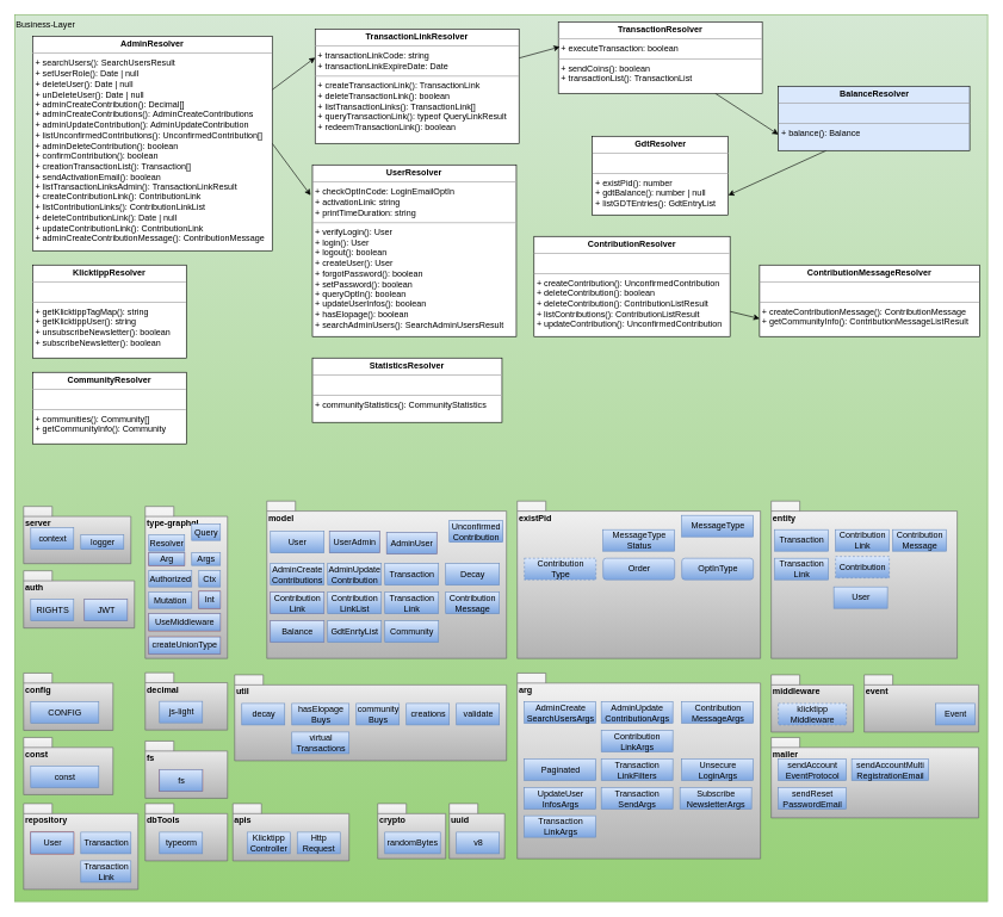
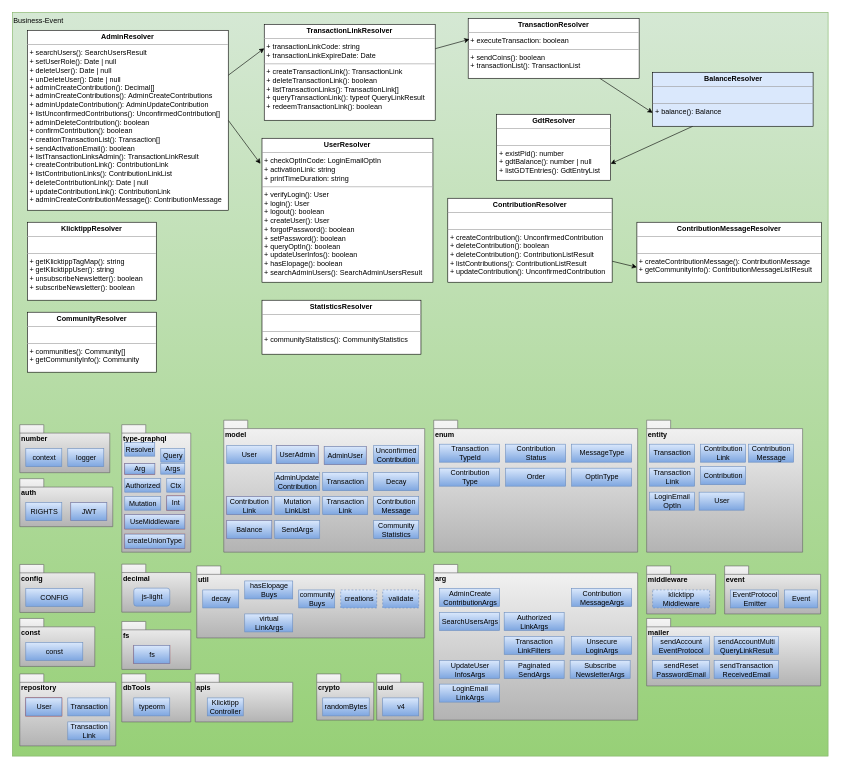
- <mxCell id="2" value="Business-Layer" style="rounded=0;whiteSpace=wrap;html=1;fillColor=#d5e8d4;strokeColor=#82b366;gradientColor=#97d077;align=left;verticalAlign=top;" parent="1" vertex="1"><mxGeometry x="20" y="20" width="1360" height="1240" as="geometry" /></mxCell>
+ <mxCell id="2" value="Business-Event" style="rounded=0;whiteSpace=wrap;html=1;fillColor=#d5e8d4;strokeColor=#82b366;gradientColor=#97d077;align=left;verticalAlign=top;" parent="1" vertex="1"><mxGeometry x="20" y="20" width="1360" height="1240" as="geometry" /></mxCell>
- <mxCell id="27" value="existPid" style="shape=folder;fontStyle=1;spacingTop=10;tabWidth=40;tabHeight=14;tabPosition=left;html=1;align=left;verticalAlign=top;fillColor=#f5f5f5;gradientColor=#b3b3b3;strokeColor=#666666;" vertex="1" parent="1"><mxGeometry x="722.5" y="700" width="340" height="220" as="geometry" /></mxCell>
+ <mxCell id="27" value="enum" style="shape=folder;fontStyle=1;spacingTop=10;tabWidth=40;tabHeight=14;tabPosition=left;html=1;align=left;verticalAlign=top;fillColor=#f5f5f5;gradientColor=#b3b3b3;strokeColor=#666666;" vertex="1" parent="1"><mxGeometry x="722.5" y="700" width="340" height="220" as="geometry" /></mxCell>
- <mxCell id="3" value="server" style="shape=folder;fontStyle=1;spacingTop=10;tabWidth=40;tabHeight=14;tabPosition=left;html=1;align=left;verticalAlign=top;fillColor=#f5f5f5;gradientColor=#b3b3b3;strokeColor=#666666;" vertex="1" parent="1"><mxGeometry x="32.5" y="707.5" width="150" height="80" as="geometry" /></mxCell>
+ <mxCell id="3" value="number" style="shape=folder;fontStyle=1;spacingTop=10;tabWidth=40;tabHeight=14;tabPosition=left;html=1;align=left;verticalAlign=top;fillColor=#f5f5f5;gradientColor=#b3b3b3;strokeColor=#666666;" vertex="1" parent="1"><mxGeometry x="32.5" y="707.5" width="150" height="80" as="geometry" /></mxCell>
- <mxCell id="44" value="MessageType" style="html=1;fillColor=#dae8fc;gradientColor=#7ea6e0;strokeColor=#6c8ebf;" vertex="1" parent="1"><mxGeometry x="952.5" y="720" width="100" height="30" as="geometry" /></mxCell>
+ <mxCell id="44" value="MessageType" style="html=1;fillColor=#dae8fc;gradientColor=#7ea6e0;strokeColor=#6c8ebf;" vertex="1" parent="1"><mxGeometry x="952.5" y="740" width="100" height="30" as="geometry" /></mxCell>
- <mxCell id="72" value="Unconfirmed&lt;br&gt;Contribution" style="html=1;fillColor=#dae8fc;gradientColor=#7ea6e0;strokeColor=#6c8ebf;" vertex="1" parent="1"><mxGeometry x="627.5" y="727.5" width="75" height="30" as="geometry" /></mxCell>
+ <mxCell id="72" value="Unconfirmed&lt;br&gt;Contribution" style="html=1;fillColor=#dae8fc;gradientColor=#7ea6e0;strokeColor=#6c8ebf;" vertex="1" parent="1"><mxGeometry x="622.5" y="742.5" width="75" height="30" as="geometry" /></mxCell>
- <mxCell id="49" value="Query" style="rounded=0;whiteSpace=wrap;html=1;fillColor=#dae8fc;gradientColor=#7ea6e0;strokeColor=#6c8ebf;" vertex="1" parent="1"><mxGeometry x="267.5" y="732.5" width="40" height="22.5" as="geometry" /></mxCell>
+ <mxCell id="49" value="Query" style="rounded=0;whiteSpace=wrap;html=1;fillColor=#dae8fc;gradientColor=#7ea6e0;strokeColor=#6c8ebf;" vertex="1" parent="1"><mxGeometry x="267.5" y="747.5" width="40" height="22.5" as="geometry" /></mxCell>
- <mxCell id="4" value="context" style="html=1;fillColor=#dae8fc;gradientColor=#7ea6e0;strokeColor=#6c8ebf;" vertex="1" parent="1"><mxGeometry x="42.5" y="737.5" width="60" height="30" as="geometry" /></mxCell>
+ <mxCell id="4" value="context" style="html=1;fillColor=#dae8fc;gradientColor=#7ea6e0;strokeColor=#6c8ebf;" vertex="1" parent="1"><mxGeometry x="42.5" y="747.5" width="60" height="30" as="geometry" /></mxCell>
+ <mxCell id="28" value="Transaction&lt;br&gt;TypeId" style="html=1;fillColor=#dae8fc;gradientColor=#7ea6e0;strokeColor=#6c8ebf;" vertex="1" parent="1"><mxGeometry x="732.5" y="740" width="100" height="30" as="geometry" /></mxCell>
- <mxCell id="30" value="MessageType&lt;br&gt;Status" style="html=1;fillColor=#dae8fc;gradientColor=#7ea6e0;strokeColor=#6c8ebf;" vertex="1" parent="1"><mxGeometry x="842.5" y="740" width="100" height="30" as="geometry" /></mxCell>
+ <mxCell id="30" value="Contribution&lt;br&gt;Status" style="html=1;fillColor=#dae8fc;gradientColor=#7ea6e0;strokeColor=#6c8ebf;" vertex="1" parent="1"><mxGeometry x="842.5" y="740" width="100" height="30" as="geometry" /></mxCell>
- <mxCell id="5" value="logger" style="html=1;fillColor=#dae8fc;gradientColor=#7ea6e0;strokeColor=#6c8ebf;" vertex="1" parent="1"><mxGeometry x="112.5" y="747.5" width="60" height="20" as="geometry" /></mxCell>
+ <mxCell id="5" value="logger" style="html=1;fillColor=#dae8fc;gradientColor=#7ea6e0;strokeColor=#6c8ebf;" vertex="1" parent="1"><mxGeometry x="112.5" y="747.5" width="60" height="30" as="geometry" /></mxCell>
- <mxCell id="48" value="Resolver" style="rounded=0;whiteSpace=wrap;html=1;fillColor=#dae8fc;gradientColor=#7ea6e0;strokeColor=#6c8ebf;" vertex="1" parent="1"><mxGeometry x="207.5" y="747.5" width="50" height="22.5" as="geometry" /></mxCell>
+ <mxCell id="48" value="Resolver" style="rounded=0;whiteSpace=wrap;html=1;fillColor=#dae8fc;gradientColor=#7ea6e0;strokeColor=#6c8ebf;" vertex="1" parent="1"><mxGeometry x="207.5" y="737.5" width="50" height="22.5" as="geometry" /></mxCell>
- <mxCell id="23" value="Contribution" style="html=1;fillColor=#dae8fc;gradientColor=#7ea6e0;strokeColor=#6c8ebf;dashed=1;" vertex="1" parent="1"><mxGeometry x="1167.5" y="777.5" width="75" height="30" as="geometry" /></mxCell>
+ <mxCell id="23" value="Contribution" style="html=1;fillColor=#dae8fc;gradientColor=#7ea6e0;strokeColor=#6c8ebf;" vertex="1" parent="1"><mxGeometry x="1167.5" y="777.5" width="75" height="30" as="geometry" /></mxCell>
- <mxCell id="29" value="Contribution&lt;br&gt;Type" style="html=1;fillColor=#dae8fc;gradientColor=#7ea6e0;strokeColor=#6c8ebf;dashed=1;" vertex="1" parent="1"><mxGeometry x="732.5" y="780" width="100" height="30" as="geometry" /></mxCell>
+ <mxCell id="29" value="Contribution&lt;br&gt;Type" style="html=1;fillColor=#dae8fc;gradientColor=#7ea6e0;strokeColor=#6c8ebf;" vertex="1" parent="1"><mxGeometry x="732.5" y="780" width="100" height="30" as="geometry" /></mxCell>
- <mxCell id="33" value="Order" style="html=1;fillColor=#dae8fc;gradientColor=#7ea6e0;strokeColor=#6c8ebf;rounded=1;" vertex="1" parent="1"><mxGeometry x="842.5" y="780" width="100" height="30" as="geometry" /></mxCell>
+ <mxCell id="33" value="Order" style="html=1;fillColor=#dae8fc;gradientColor=#7ea6e0;strokeColor=#6c8ebf;" vertex="1" parent="1"><mxGeometry x="842.5" y="780" width="100" height="30" as="geometry" /></mxCell>
- <mxCell id="62" value="OptInType" style="html=1;fillColor=#dae8fc;gradientColor=#7ea6e0;strokeColor=#6c8ebf;rounded=1;" vertex="1" parent="1"><mxGeometry x="952.5" y="780" width="100" height="30" as="geometry" /></mxCell>
+ <mxCell id="62" value="OptInType" style="html=1;fillColor=#dae8fc;gradientColor=#7ea6e0;strokeColor=#6c8ebf;" vertex="1" parent="1"><mxGeometry x="952.5" y="780" width="100" height="30" as="geometry" /></mxCell>
- <mxCell id="73" value="AdminCreate&lt;br&gt;Contributions" style="html=1;fillColor=#dae8fc;gradientColor=#7ea6e0;strokeColor=#6c8ebf;" vertex="1" parent="1"><mxGeometry x="377.5" y="787.5" width="75" height="30" as="geometry" /></mxCell>
+ <mxCell id="25" value="LoginEmail&lt;br&gt;OptIn" style="html=1;fillColor=#dae8fc;gradientColor=#7ea6e0;strokeColor=#6c8ebf;" vertex="1" parent="1"><mxGeometry x="1082.5" y="820" width="75" height="30" as="geometry" /></mxCell>
- <mxCell id="76" value="Contribution&lt;br&gt;LinkList" style="html=1;fillColor=#dae8fc;gradientColor=#7ea6e0;strokeColor=#6c8ebf;" vertex="1" parent="1"><mxGeometry x="457.5" y="827.5" width="75" height="30" as="geometry" /></mxCell>
+ <mxCell id="76" value="Mutation&lt;br&gt;LinkList" style="html=1;fillColor=#dae8fc;gradientColor=#7ea6e0;strokeColor=#6c8ebf;" vertex="1" parent="1"><mxGeometry x="457.5" y="827.5" width="75" height="30" as="geometry" /></mxCell>
- <mxCell id="89" value="GdtEnrtyList" style="html=1;fillColor=#dae8fc;gradientColor=#7ea6e0;strokeColor=#6c8ebf;" vertex="1" parent="1"><mxGeometry x="457.5" y="867.5" width="75" height="30" as="geometry" /></mxCell>
+ <mxCell id="89" value="SendArgs" style="html=1;fillColor=#dae8fc;gradientColor=#7ea6e0;strokeColor=#6c8ebf;" vertex="1" parent="1"><mxGeometry x="457.5" y="867.5" width="75" height="30" as="geometry" /></mxCell>
- <mxCell id="93" value="Community" style="html=1;fillColor=#dae8fc;gradientColor=#7ea6e0;strokeColor=#6c8ebf;" vertex="1" parent="1"><mxGeometry x="537.5" y="867.5" width="75" height="30" as="geometry" /></mxCell>
+ <mxCell id="95" value="Community&lt;br&gt;Statistics" style="html=1;fillColor=#dae8fc;gradientColor=#7ea6e0;strokeColor=#6c8ebf;" vertex="1" parent="1"><mxGeometry x="622.5" y="867.5" width="75" height="30" as="geometry" /></mxCell>
- <mxCell id="70" value="js-light" style="html=1;fillColor=#dae8fc;gradientColor=#7ea6e0;strokeColor=#6c8ebf;" vertex="1" parent="1"><mxGeometry x="222.5" y="980" width="60" height="30" as="geometry" /></mxCell>
+ <mxCell id="70" value="js-light" style="html=1;fillColor=#dae8fc;gradientColor=#7ea6e0;strokeColor=#6c8ebf;rounded=1;" vertex="1" parent="1"><mxGeometry x="222.5" y="980" width="60" height="30" as="geometry" /></mxCell>
- <mxCell id="12" value="AdminCreate&lt;br&gt;SearchUsersArgs" style="html=1;fillColor=#dae8fc;gradientColor=#7ea6e0;strokeColor=#6c8ebf;" vertex="1" parent="1"><mxGeometry x="732.5" y="980.5" width="100" height="30" as="geometry" /></mxCell>
+ <mxCell id="12" value="AdminCreate&lt;br&gt;ContributionArgs" style="html=1;fillColor=#dae8fc;gradientColor=#7ea6e0;strokeColor=#6c8ebf;" vertex="1" parent="1"><mxGeometry x="732.5" y="980.5" width="100" height="30" as="geometry" /></mxCell>
- <mxCell id="13" value="AdminUpdate&lt;br&gt;ContributionArgs" style="html=1;fillColor=#dae8fc;gradientColor=#7ea6e0;strokeColor=#6c8ebf;" vertex="1" parent="1"><mxGeometry x="840" y="980.5" width="100" height="30" as="geometry" /></mxCell>
- <mxCell id="24" value="hasElopage&lt;br&gt;Buys" style="html=1;fillColor=#dae8fc;gradientColor=#7ea6e0;strokeColor=#6c8ebf;" vertex="1" parent="1"><mxGeometry x="407.5" y="983" width="80" height="30" as="geometry" /></mxCell>
+ <mxCell id="24" value="hasElopage&lt;br&gt;Buys" style="html=1;fillColor=#dae8fc;gradientColor=#7ea6e0;strokeColor=#6c8ebf;" vertex="1" parent="1"><mxGeometry x="407.5" y="968" width="80" height="30" as="geometry" /></mxCell>
- <mxCell id="39" value="creations" style="html=1;fillColor=#dae8fc;gradientColor=#7ea6e0;strokeColor=#6c8ebf;" vertex="1" parent="1"><mxGeometry x="567.5" y="983" width="60" height="30" as="geometry" /></mxCell>
+ <mxCell id="39" value="creations" style="html=1;fillColor=#dae8fc;gradientColor=#7ea6e0;strokeColor=#6c8ebf;dashed=1;" vertex="1" parent="1"><mxGeometry x="567.5" y="983" width="60" height="30" as="geometry" /></mxCell>
- <mxCell id="86" value="validate" style="html=1;fillColor=#dae8fc;gradientColor=#7ea6e0;strokeColor=#6c8ebf;" vertex="1" parent="1"><mxGeometry x="637.5" y="983" width="60" height="30" as="geometry" /></mxCell>
+ <mxCell id="86" value="validate" style="html=1;fillColor=#dae8fc;gradientColor=#7ea6e0;strokeColor=#6c8ebf;dashed=1;" vertex="1" parent="1"><mxGeometry x="637.5" y="983" width="60" height="30" as="geometry" /></mxCell>
+ <mxCell id="66" value="EventProtocol&lt;br&gt;Emitter" style="html=1;fillColor=#dae8fc;gradientColor=#7ea6e0;strokeColor=#6c8ebf;" vertex="1" parent="1"><mxGeometry x="1217.5" y="983" width="80" height="30" as="geometry" /></mxCell>
+ <mxCell id="14" value="SearchUsersArgs" style="html=1;fillColor=#dae8fc;gradientColor=#7ea6e0;strokeColor=#6c8ebf;" vertex="1" parent="1"><mxGeometry x="732.5" y="1020.5" width="100" height="30" as="geometry" /></mxCell>
- <mxCell id="15" value="Contribution&lt;br&gt;LinkArgs" style="html=1;fillColor=#dae8fc;gradientColor=#7ea6e0;strokeColor=#6c8ebf;" vertex="1" parent="1"><mxGeometry x="840" y="1020.5" width="100" height="30" as="geometry" /></mxCell>
+ <mxCell id="15" value="Authorized&lt;br&gt;LinkArgs" style="html=1;fillColor=#dae8fc;gradientColor=#7ea6e0;strokeColor=#6c8ebf;" vertex="1" parent="1"><mxGeometry x="840" y="1020.5" width="100" height="30" as="geometry" /></mxCell>
- <mxCell id="87" value="virtual&lt;br&gt;Transactions" style="html=1;fillColor=#dae8fc;gradientColor=#7ea6e0;strokeColor=#6c8ebf;" vertex="1" parent="1"><mxGeometry x="407.5" y="1023" width="80" height="30" as="geometry" /></mxCell>
+ <mxCell id="87" value="virtual&lt;br&gt;LinkArgs" style="html=1;fillColor=#dae8fc;gradientColor=#7ea6e0;strokeColor=#6c8ebf;" vertex="1" parent="1"><mxGeometry x="407.5" y="1023" width="80" height="30" as="geometry" /></mxCell>
- <mxCell id="31" value="Paginated" style="html=1;fillColor=#dae8fc;gradientColor=#7ea6e0;strokeColor=#6c8ebf;" vertex="1" parent="1"><mxGeometry x="732.5" y="1060.5" width="100" height="30" as="geometry" /></mxCell>
- <mxCell id="64" value="sendAccountMulti&lt;br&gt;RegistrationEmail" style="html=1;fillColor=#dae8fc;gradientColor=#7ea6e0;strokeColor=#6c8ebf;" vertex="1" parent="1"><mxGeometry x="1190" y="1060.5" width="107.5" height="30" as="geometry" /></mxCell>
+ <mxCell id="64" value="sendAccountMulti&lt;br&gt;QueryLinkResult" style="html=1;fillColor=#dae8fc;gradientColor=#7ea6e0;strokeColor=#6c8ebf;" vertex="1" parent="1"><mxGeometry x="1190" y="1060.5" width="107.5" height="30" as="geometry" /></mxCell>
- <mxCell id="84" value="Transaction&lt;br&gt;SendArgs" style="html=1;fillColor=#dae8fc;gradientColor=#7ea6e0;strokeColor=#6c8ebf;" vertex="1" parent="1"><mxGeometry x="840" y="1100.5" width="100" height="30" as="geometry" /></mxCell>
+ <mxCell id="84" value="Paginated&lt;br&gt;SendArgs" style="html=1;fillColor=#dae8fc;gradientColor=#7ea6e0;strokeColor=#6c8ebf;" vertex="1" parent="1"><mxGeometry x="840" y="1100.5" width="100" height="30" as="geometry" /></mxCell>
+ <mxCell id="83" value="sendTransaction&lt;br&gt;ReceivedEmail" style="html=1;fillColor=#dae8fc;gradientColor=#7ea6e0;strokeColor=#6c8ebf;" vertex="1" parent="1"><mxGeometry x="1190" y="1100.5" width="107.5" height="30" as="geometry" /></mxCell>
- <mxCell id="98" value="Transaction&lt;br&gt;LinkArgs" style="html=1;fillColor=#dae8fc;gradientColor=#7ea6e0;strokeColor=#6c8ebf;" vertex="1" parent="1"><mxGeometry x="732.5" y="1140" width="100" height="30" as="geometry" /></mxCell>
+ <mxCell id="98" value="LoginEmail&lt;br&gt;LinkArgs" style="html=1;fillColor=#dae8fc;gradientColor=#7ea6e0;strokeColor=#6c8ebf;" vertex="1" parent="1"><mxGeometry x="732.5" y="1140" width="100" height="30" as="geometry" /></mxCell>
- <mxCell id="92" value="Http&lt;br&gt;Request" style="html=1;fillColor=#dae8fc;gradientColor=#7ea6e0;strokeColor=#6c8ebf;" vertex="1" parent="1"><mxGeometry x="415" y="1163" width="60" height="30" as="geometry" /></mxCell>
- <mxCell id="100" value="v8" style="html=1;fillColor=#dae8fc;gradientColor=#7ea6e0;strokeColor=#6c8ebf;" vertex="1" parent="1"><mxGeometry x="637.5" y="1163" width="60" height="30" as="geometry" /></mxCell>
+ <mxCell id="100" value="v4" style="html=1;fillColor=#dae8fc;gradientColor=#7ea6e0;strokeColor=#6c8ebf;" vertex="1" parent="1"><mxGeometry x="637.5" y="1163" width="60" height="30" as="geometry" /></mxCell>
